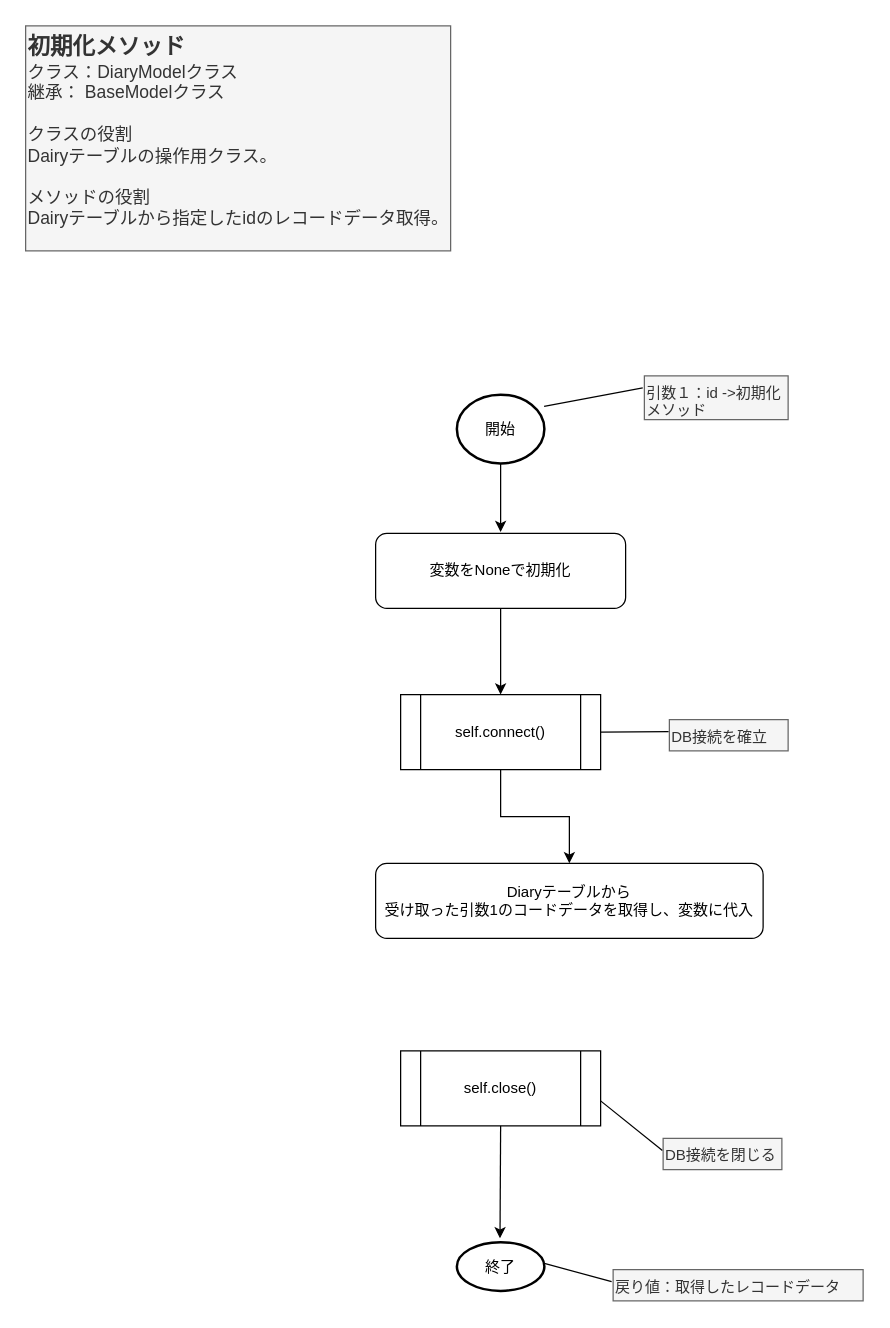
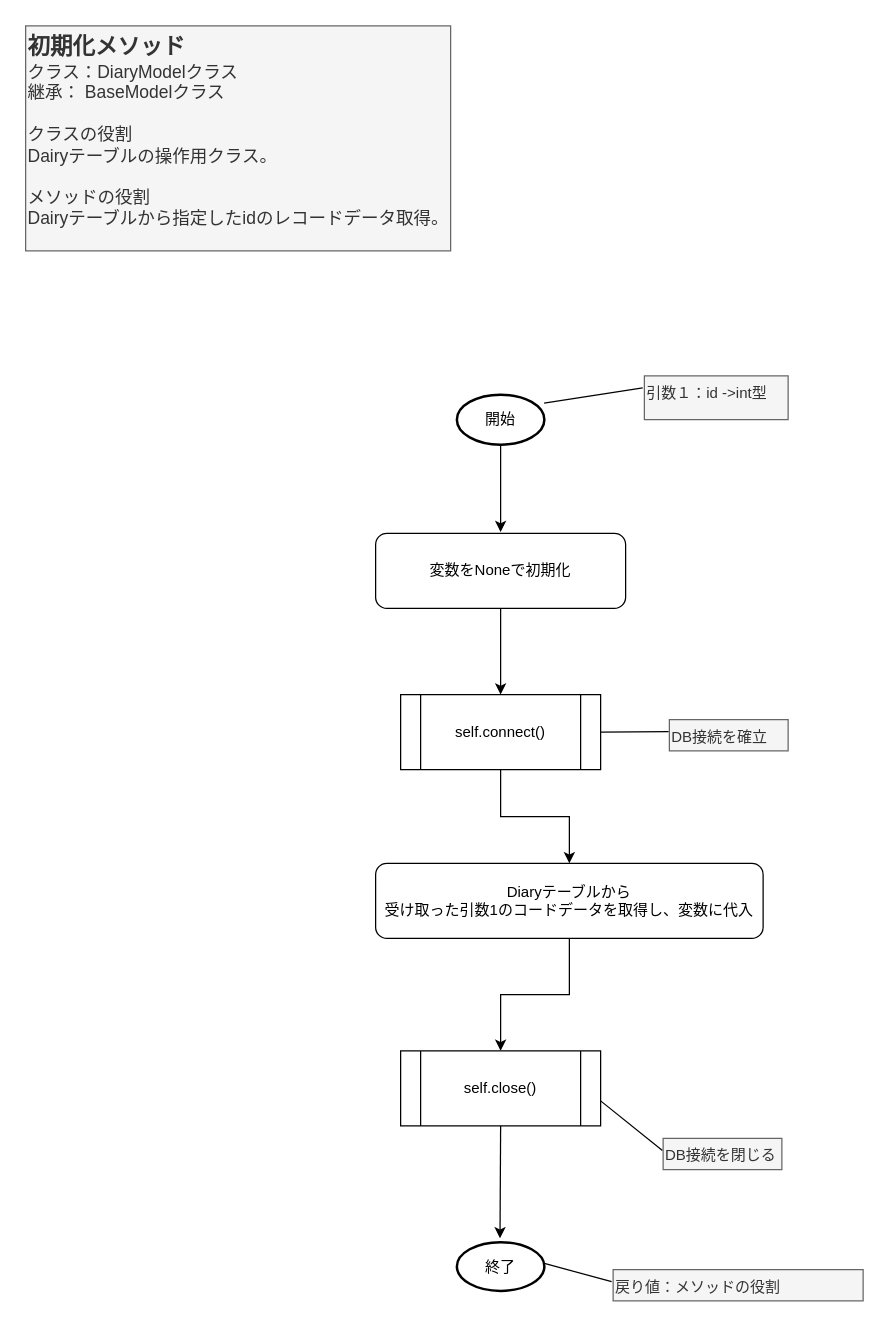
- <mxCell id="6" value="引数１：id -&amp;gt;初期化メソッド" style="text;html=1;align=left;verticalAlign=top;whiteSpace=wrap;rounded=0;fillColor=#f5f5f5;fontColor=#333333;strokeColor=#666666;" parent="1" vertex="1"><mxGeometry x="515" y="300" width="115" height="35" as="geometry" /></mxCell>
+ <mxCell id="6" value="引数１：id -&amp;gt;int型" style="text;html=1;align=left;verticalAlign=top;whiteSpace=wrap;rounded=0;fillColor=#f5f5f5;fontColor=#333333;strokeColor=#666666;" parent="1" vertex="1"><mxGeometry x="515" y="300" width="115" height="35" as="geometry" /></mxCell>
- <mxCell id="3" value="開始" style="strokeWidth=2;html=1;shape=mxgraph.flowchart.start_1;whiteSpace=wrap;" parent="1" vertex="1"><mxGeometry x="365" y="315" width="70" height="55" as="geometry" /></mxCell>
+ <mxCell id="3" value="開始" style="strokeWidth=2;html=1;shape=mxgraph.flowchart.start_1;whiteSpace=wrap;" parent="1" vertex="1"><mxGeometry x="365" y="315" width="70" height="40" as="geometry" /></mxCell>
+ <mxCell id="16" value="" style="edgeStyle=orthogonalEdgeStyle;rounded=0;orthogonalLoop=1;jettySize=auto;html=1;" parent="1" source="17" target="13" edge="1"><mxGeometry relative="1" as="geometry" /></mxCell>
- <mxCell id="19" value="戻り値：取得したレコードデータ" style="text;html=1;align=left;verticalAlign=top;whiteSpace=wrap;rounded=0;fillColor=#f5f5f5;fontColor=#333333;strokeColor=#666666;" parent="1" vertex="1"><mxGeometry x="490" y="1015" width="200" height="25" as="geometry" /></mxCell>
+ <mxCell id="19" value="戻り値：メソッドの役割" style="text;html=1;align=left;verticalAlign=top;whiteSpace=wrap;rounded=0;fillColor=#f5f5f5;fontColor=#333333;strokeColor=#666666;" parent="1" vertex="1"><mxGeometry x="490" y="1015" width="200" height="25" as="geometry" /></mxCell>
